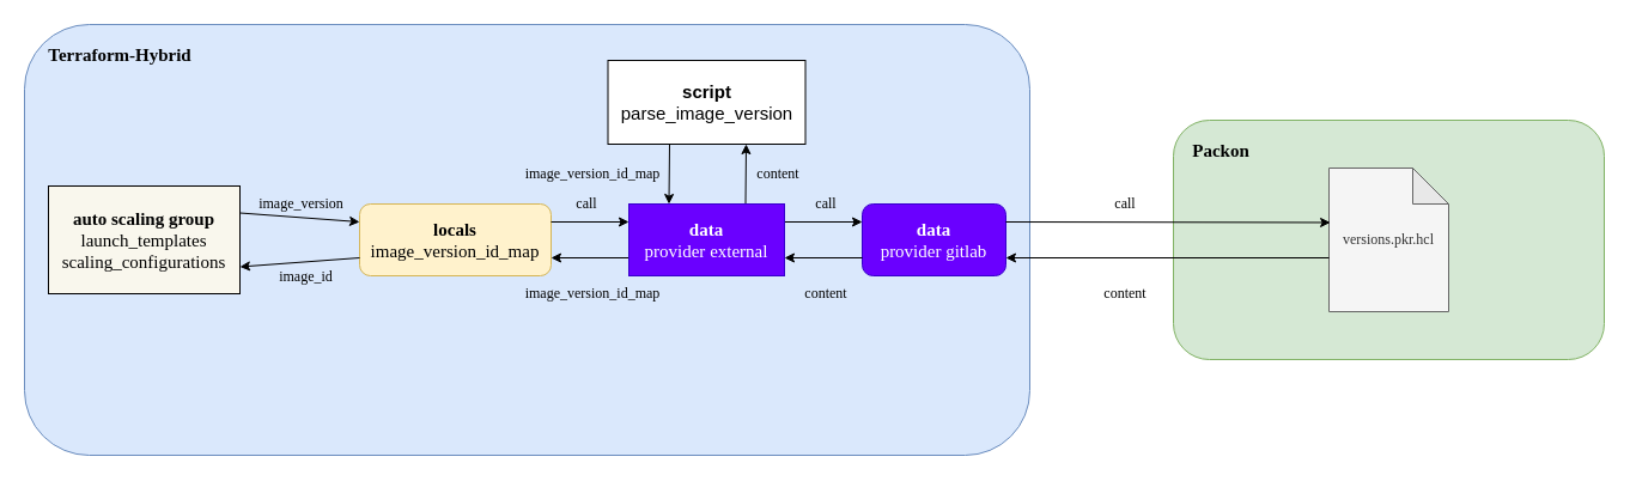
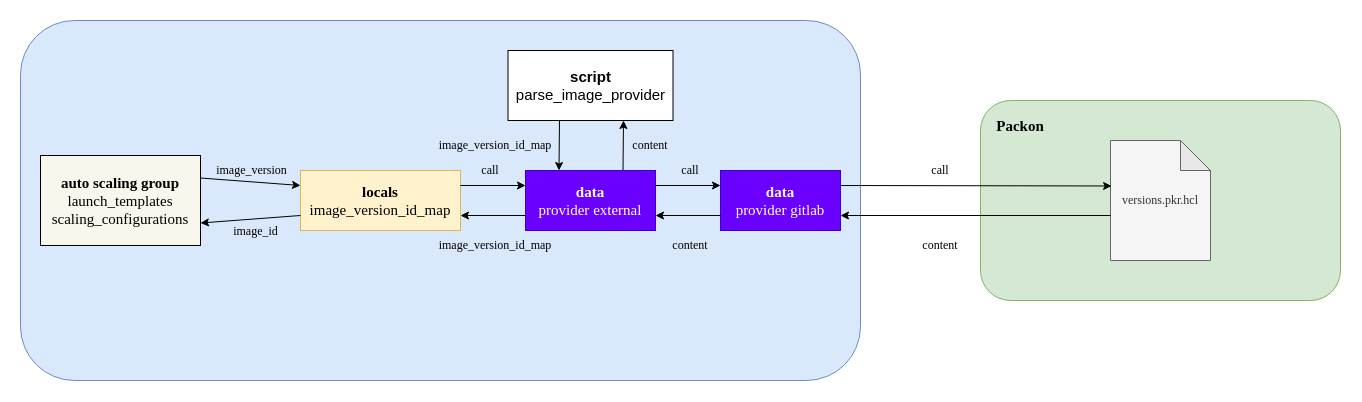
- <mxCell id="3" value="Terraform-Hybrid" style="text;html=1;strokeColor=none;fillColor=none;align=center;verticalAlign=middle;whiteSpace=wrap;rounded=0;fontFamily=Times New Roman;fontSize=15;fontStyle=1" parent="1" vertex="1"><mxGeometry x="20" y="20" width="160" height="50" as="geometry" /></mxCell>
- <mxCell id="27" value="&lt;font style=&quot;font-size: 15px;&quot;&gt;&lt;b&gt;script&lt;/b&gt;&lt;br&gt;parse_image_version&lt;/font&gt;" style="rounded=0;whiteSpace=wrap;html=1;align=center;verticalAlign=middle;fontFamily=Helvetica;fontSize=12;" parent="25" vertex="1"><mxGeometry width="165" height="70" as="geometry" /></mxCell>
+ <mxCell id="27" value="&lt;font style=&quot;font-size: 15px;&quot;&gt;&lt;b&gt;script&lt;/b&gt;&lt;br&gt;parse_image_provider&lt;/font&gt;" style="rounded=0;whiteSpace=wrap;html=1;align=center;verticalAlign=middle;fontFamily=Helvetica;fontSize=12;" parent="25" vertex="1"><mxGeometry width="165" height="70" as="geometry" /></mxCell>
- <mxCell id="5" value="&lt;font style=&quot;font-size: 15px;&quot; face=&quot;Times New Roman&quot;&gt;&lt;b&gt;locals&lt;/b&gt;&lt;br&gt;image_version_id_map&lt;/font&gt;" style="whiteSpace=wrap;html=1;fillColor=#fff2cc;strokeColor=#d6b656;rounded=1;" parent="1" vertex="1"><mxGeometry x="300" y="170" width="160" height="60" as="geometry" /></mxCell>
+ <mxCell id="5" value="&lt;font style=&quot;font-size: 15px;&quot; face=&quot;Times New Roman&quot;&gt;&lt;b&gt;locals&lt;/b&gt;&lt;br&gt;image_version_id_map&lt;/font&gt;" style="rounded=0;whiteSpace=wrap;html=1;fillColor=#fff2cc;strokeColor=#d6b656;" parent="1" vertex="1"><mxGeometry x="300" y="170" width="160" height="60" as="geometry" /></mxCell>
- <mxCell id="9" value="&lt;font style=&quot;font-size: 15px;&quot;&gt;&lt;b&gt;data&lt;/b&gt;&lt;br&gt;provider gitlab&lt;/font&gt;" style="whiteSpace=wrap;html=1;fillColor=#6a00ff;strokeColor=#3700CC;fontColor=#ffffff;fontFamily=Times New Roman;rounded=1;" parent="1" vertex="1"><mxGeometry x="720" y="170" width="120" height="60" as="geometry" /></mxCell>
+ <mxCell id="9" value="&lt;font style=&quot;font-size: 15px;&quot;&gt;&lt;b&gt;data&lt;/b&gt;&lt;br&gt;provider gitlab&lt;/font&gt;" style="rounded=0;whiteSpace=wrap;html=1;fillColor=#6a00ff;strokeColor=#3700CC;fontColor=#ffffff;fontFamily=Times New Roman;" parent="1" vertex="1"><mxGeometry x="720" y="170" width="120" height="60" as="geometry" /></mxCell>
